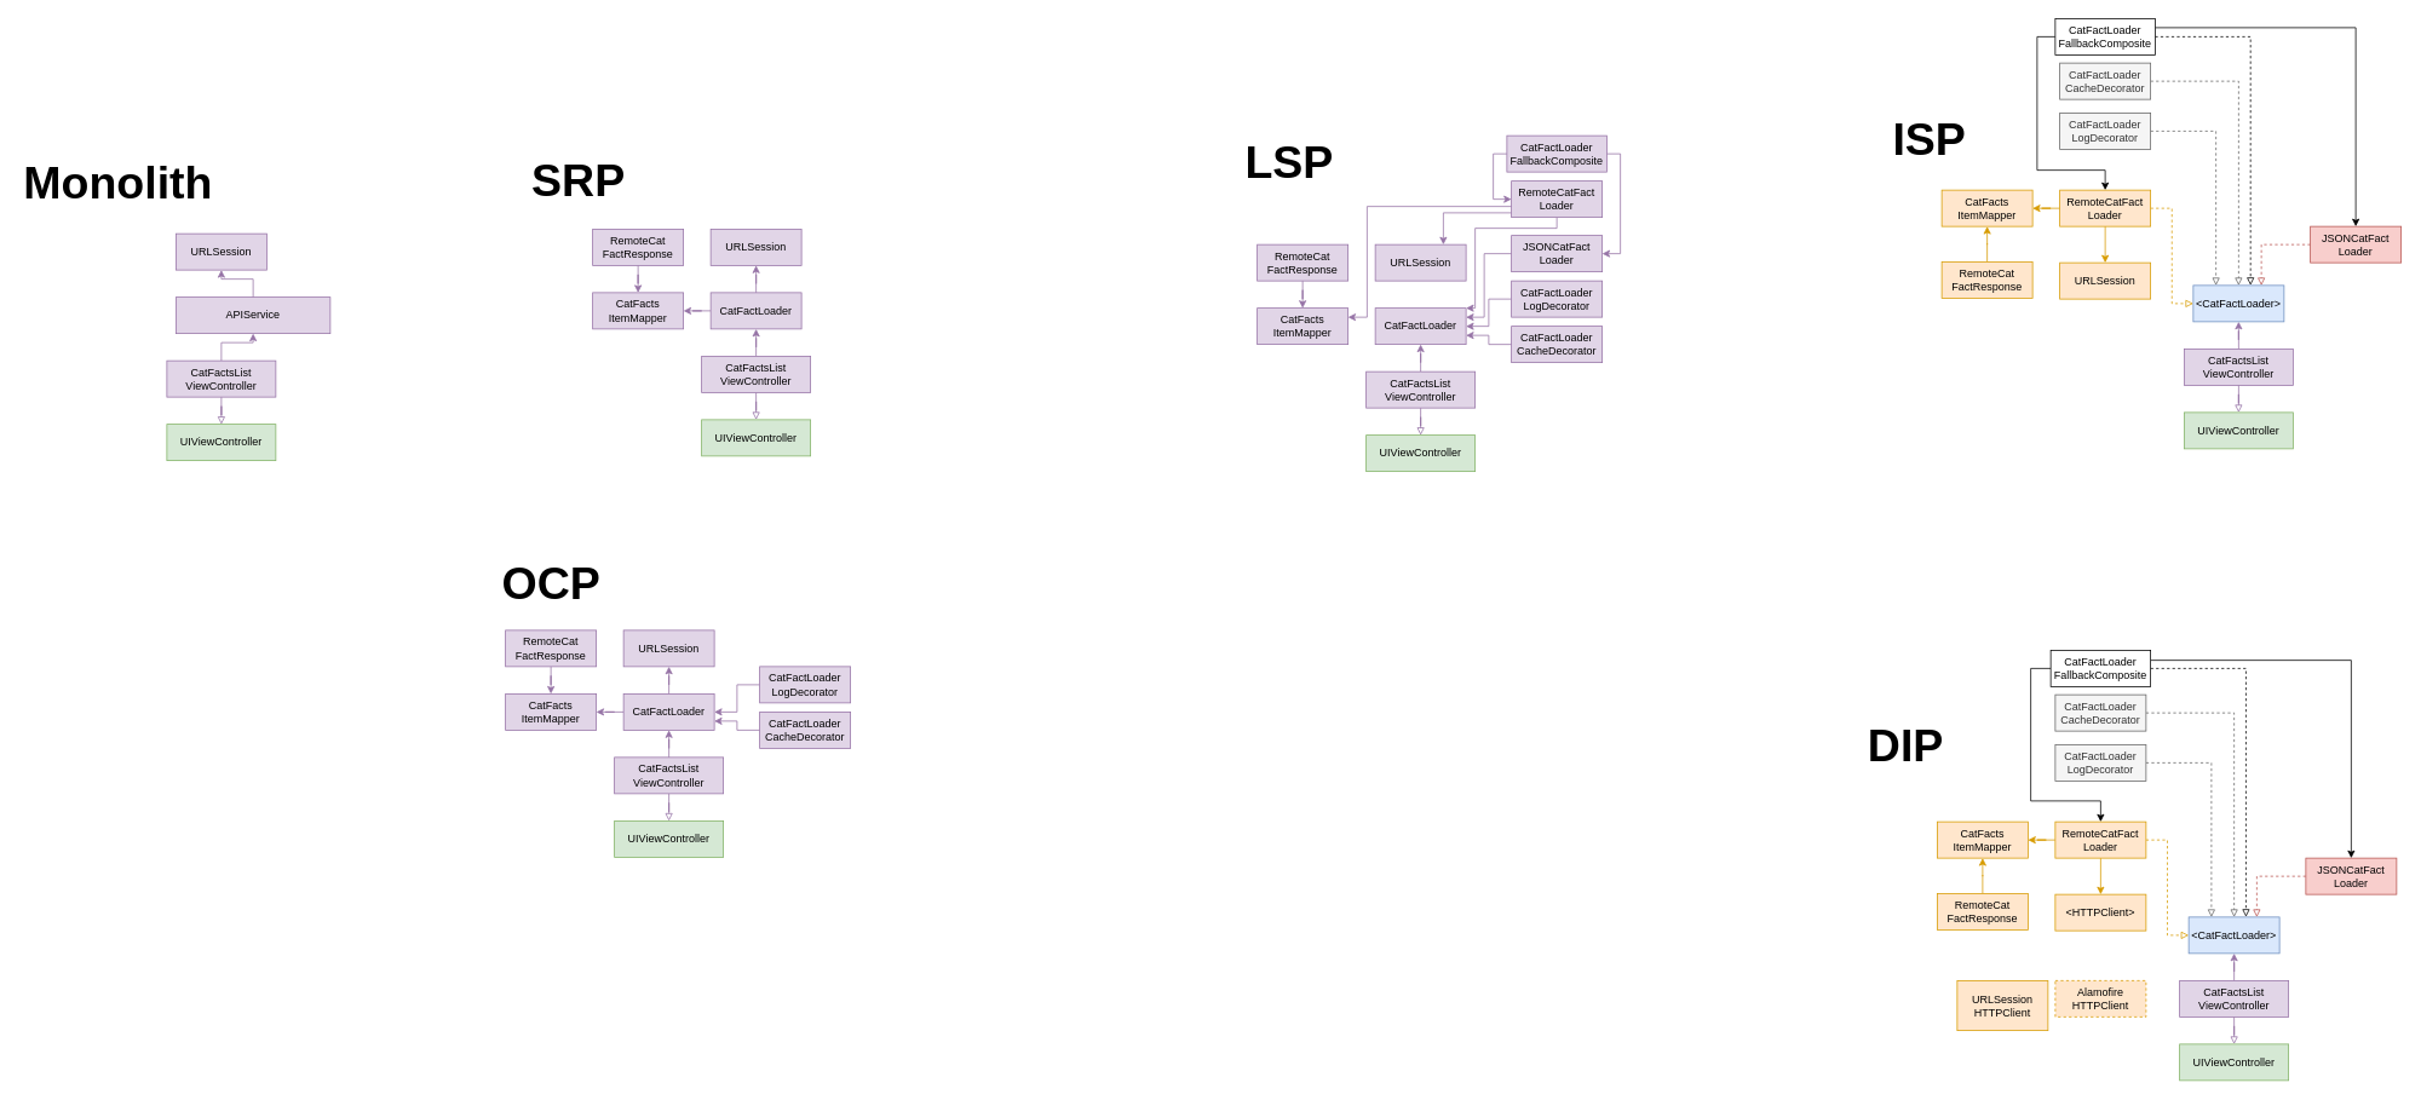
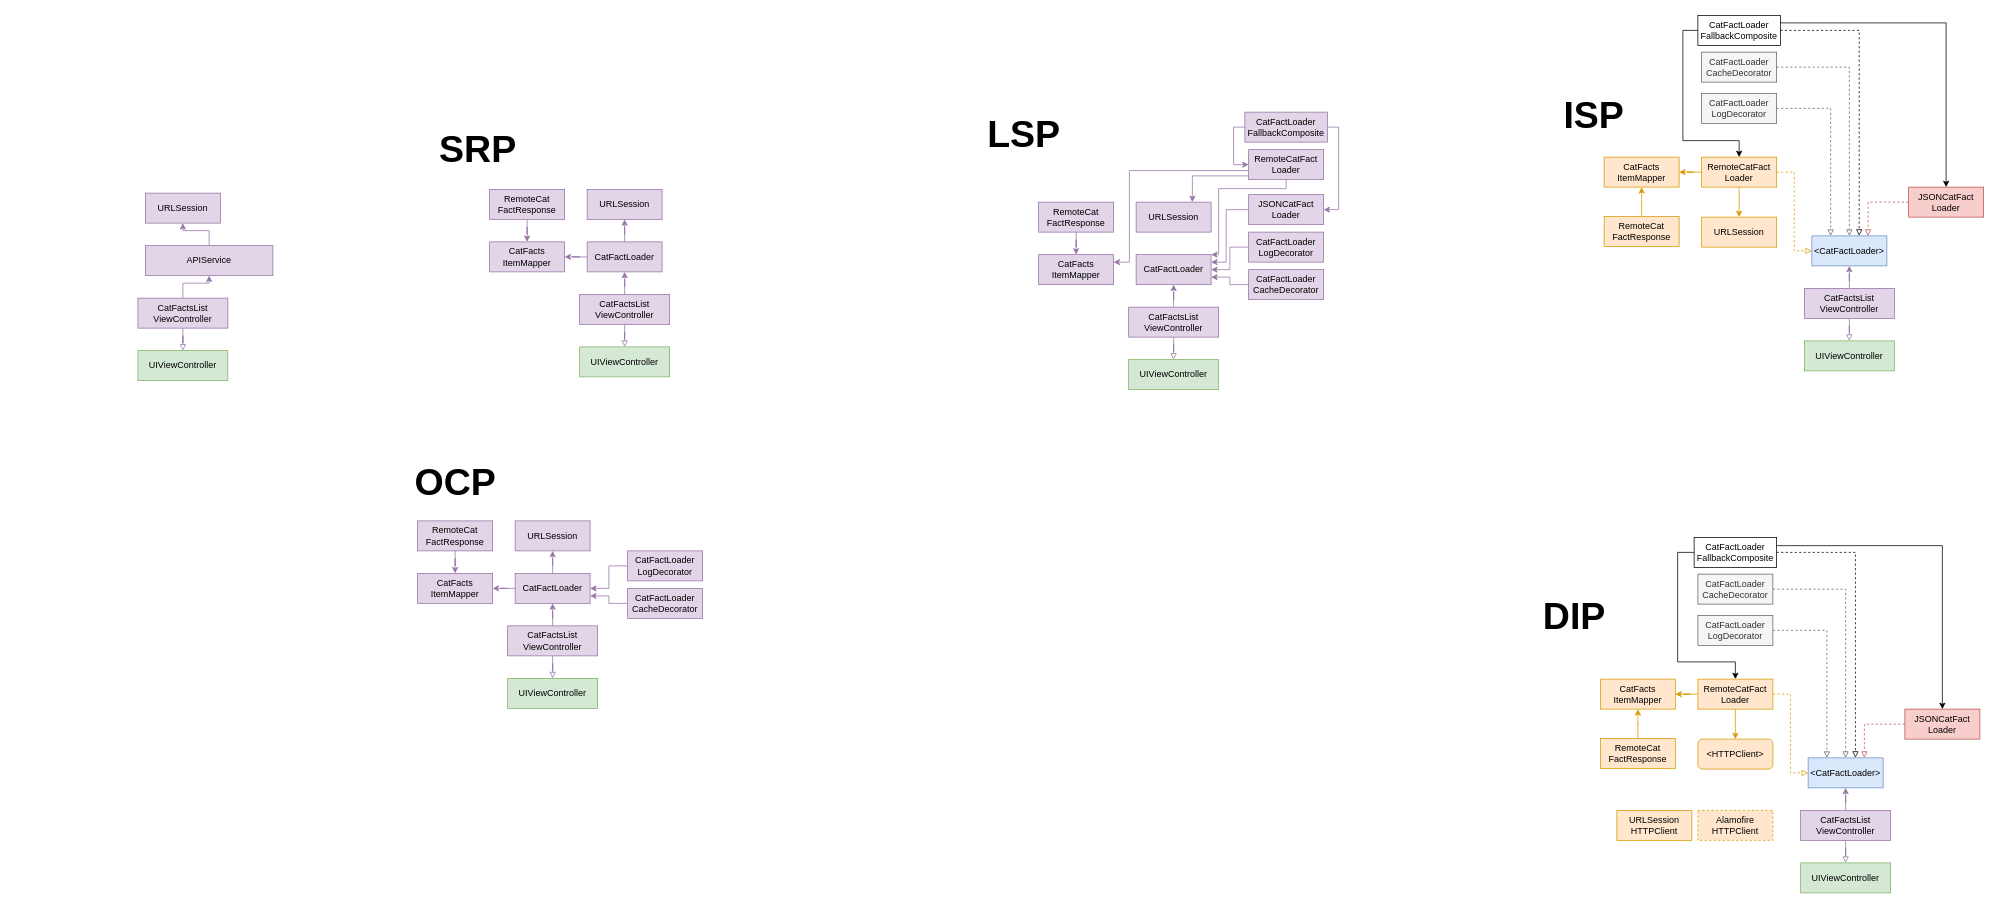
- <mxCell id="108" value="LSP" style="text;html=1;strokeColor=none;fillColor=none;align=center;verticalAlign=middle;whiteSpace=wrap;rounded=0;fontStyle=1;fontSize=50;" vertex="1" parent="1"><mxGeometry x="1310" y="149" width="219" height="57" as="geometry" /></mxCell>
+ <mxCell id="108" value="LSP" style="text;html=1;strokeColor=none;fillColor=none;align=center;verticalAlign=middle;whiteSpace=wrap;rounded=0;fontStyle=1;fontSize=50;" vertex="1" parent="1"><mxGeometry x="1255" y="149" width="219" height="57" as="geometry" /></mxCell>
- <mxCell id="105" value="Monolith" style="text;html=1;strokeColor=none;fillColor=none;align=center;verticalAlign=middle;whiteSpace=wrap;rounded=0;fontStyle=1;fontSize=50;" vertex="1" parent="1"><mxGeometry x="20" y="172" width="219" height="57" as="geometry" /></mxCell>
- <mxCell id="85" value="&amp;lt;HTTPClient&amp;gt;" style="rounded=0;whiteSpace=wrap;html=1;fillColor=#ffe6cc;strokeColor=#d79b00;" vertex="1" parent="1"><mxGeometry x="2263" y="985" width="100" height="40" as="geometry" /></mxCell>
+ <mxCell id="85" value="&amp;lt;HTTPClient&amp;gt;" style="whiteSpace=wrap;html=1;fillColor=#ffe6cc;strokeColor=#d79b00;rounded=1;" vertex="1" parent="1"><mxGeometry x="2263" y="985" width="100" height="40" as="geometry" /></mxCell>
- <mxCell id="103" value="URLSession&lt;br&gt;HTTPClient" style="rounded=0;whiteSpace=wrap;html=1;fillColor=#ffe6cc;strokeColor=#d79b00;" vertex="1" parent="1"><mxGeometry x="2155" y="1080" width="100" height="55" as="geometry" /></mxCell>
+ <mxCell id="103" value="URLSession&lt;br&gt;HTTPClient" style="rounded=0;whiteSpace=wrap;html=1;fillColor=#ffe6cc;strokeColor=#d79b00;" vertex="1" parent="1"><mxGeometry x="2155" y="1080" width="100" height="40" as="geometry" /></mxCell>
